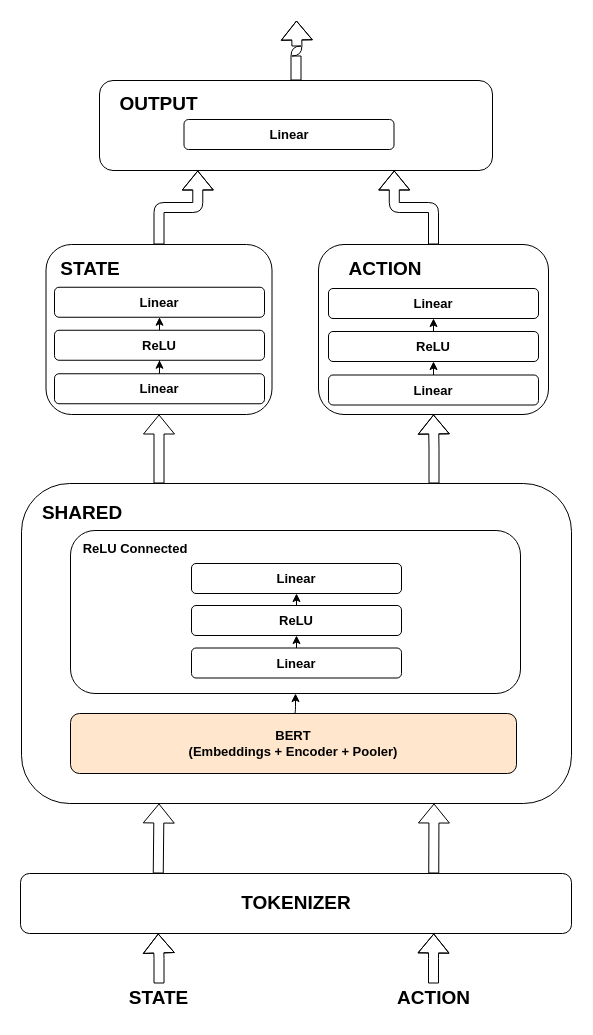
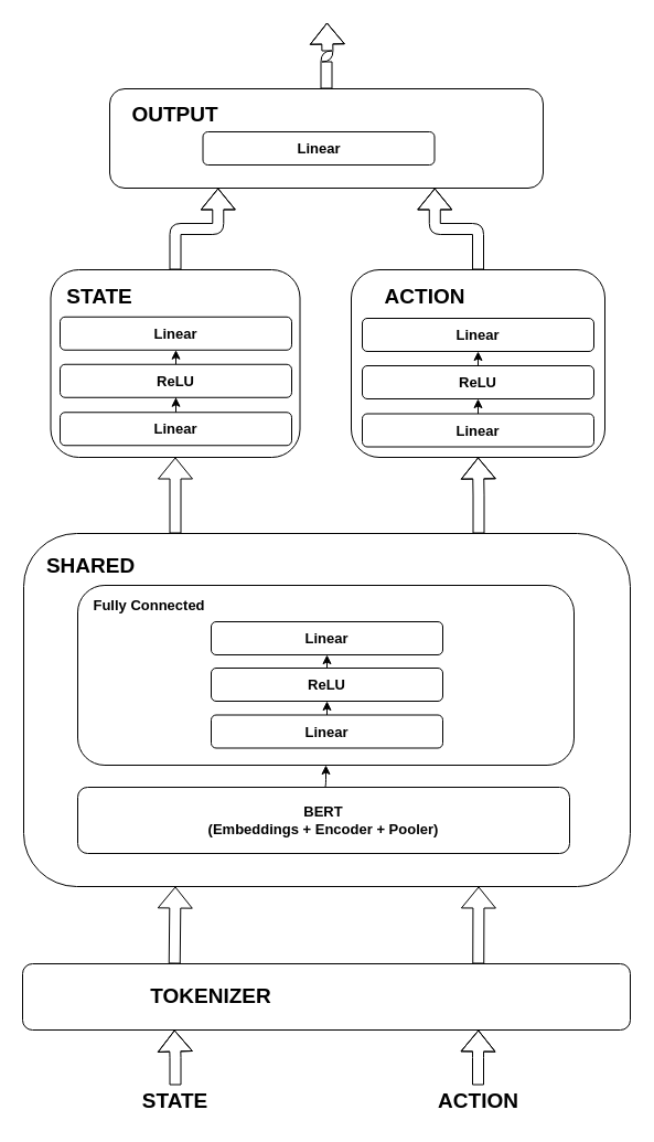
- <mxCell id="42" value="&lt;b&gt;&lt;font style=&quot;font-size: 13px&quot;&gt;ReLU Connected&lt;br&gt;&lt;/font&gt;&lt;/b&gt;" style="text;html=1;strokeColor=none;fillColor=none;align=center;verticalAlign=middle;whiteSpace=wrap;rounded=1;" parent="1" vertex="1"><mxGeometry x="75" y="533" width="120" height="30" as="geometry" /></mxCell>
+ <mxCell id="42" value="&lt;b&gt;&lt;font style=&quot;font-size: 13px&quot;&gt;Fully Connected&lt;br&gt;&lt;/font&gt;&lt;/b&gt;" style="text;html=1;strokeColor=none;fillColor=none;align=center;verticalAlign=middle;whiteSpace=wrap;rounded=1;" parent="1" vertex="1"><mxGeometry x="75" y="533" width="120" height="30" as="geometry" /></mxCell>
- <mxCell id="6" value="&lt;b&gt;&lt;font style=&quot;font-size: 13px&quot;&gt;BERT&lt;br&gt;(Embeddings + Encoder + Pooler)&lt;br&gt;&lt;/font&gt;&lt;/b&gt;" style="rounded=1;whiteSpace=wrap;html=1;fillColor=#ffe6cc;" parent="1" vertex="1"><mxGeometry x="70" y="713" width="446" height="60" as="geometry" /></mxCell>
+ <mxCell id="6" value="&lt;b&gt;&lt;font style=&quot;font-size: 13px&quot;&gt;BERT&lt;br&gt;(Embeddings + Encoder + Pooler)&lt;br&gt;&lt;/font&gt;&lt;/b&gt;" style="rounded=1;whiteSpace=wrap;html=1;" parent="1" vertex="1"><mxGeometry x="70" y="713" width="446" height="60" as="geometry" /></mxCell>
- <mxCell id="15" value="&lt;b&gt;&lt;font style=&quot;font-size: 19px&quot;&gt;TOKENIZER&lt;/font&gt;&lt;/b&gt;" style="text;html=1;strokeColor=none;fillColor=none;align=center;verticalAlign=middle;whiteSpace=wrap;rounded=1;" parent="1" vertex="1"><mxGeometry x="219" y="883" width="154" height="40" as="geometry" /></mxCell>
+ <mxCell id="15" value="&lt;b&gt;&lt;font style=&quot;font-size: 19px&quot;&gt;TOKENIZER&lt;/font&gt;&lt;/b&gt;" style="text;html=1;strokeColor=none;fillColor=none;align=center;verticalAlign=middle;whiteSpace=wrap;rounded=1;" parent="1" vertex="1"><mxGeometry x="114" y="883" width="154" height="40" as="geometry" /></mxCell>
